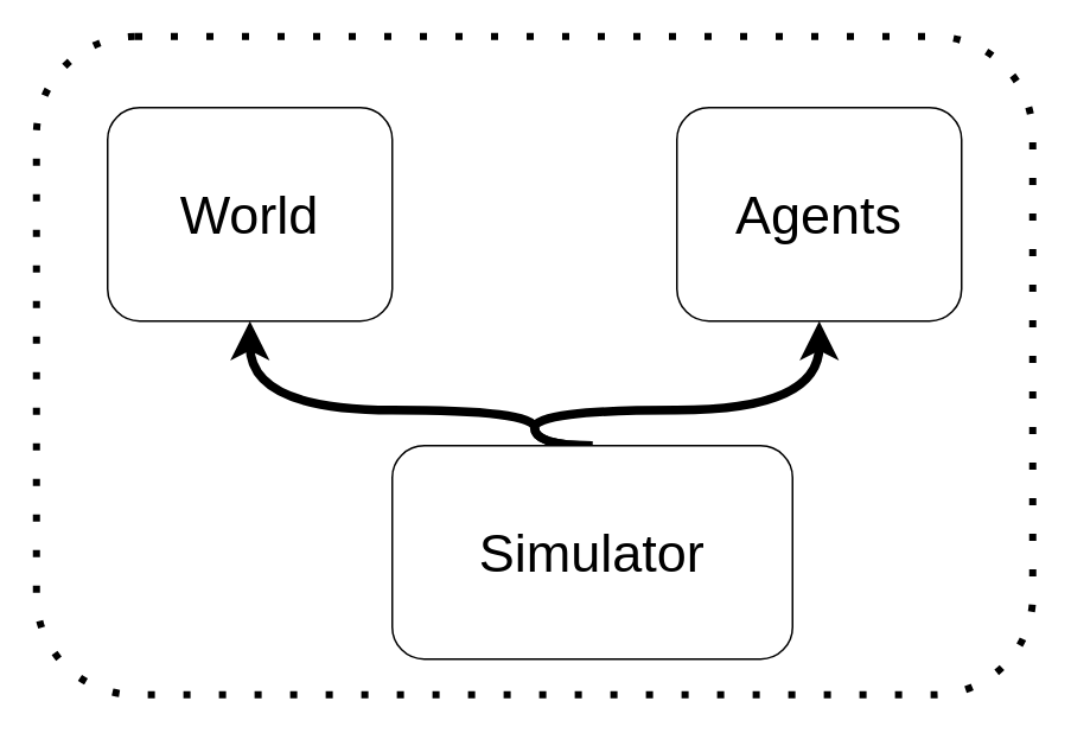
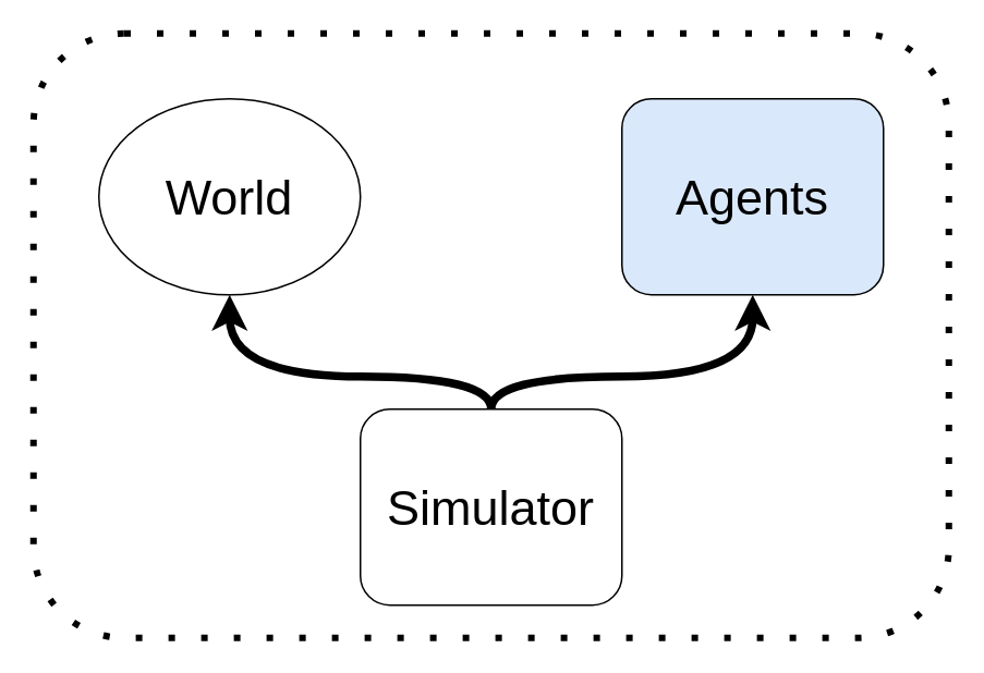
- <mxCell id="2" value="&lt;font style=&quot;font-size: 30px;&quot;&gt;World&lt;/font&gt;" style="rounded=1;whiteSpace=wrap;html=1;" vertex="1" parent="1"><mxGeometry x="60" y="60" width="160" height="120" as="geometry" /></mxCell>
+ <mxCell id="2" value="&lt;font style=&quot;font-size: 30px;&quot;&gt;World&lt;/font&gt;" style="ellipse;whiteSpace=wrap;html=1;" vertex="1" parent="1"><mxGeometry x="60" y="60" width="160" height="120" as="geometry" /></mxCell>
- <mxCell id="3" value="&lt;font style=&quot;font-size: 30px;&quot;&gt;Agents&lt;/font&gt;" style="rounded=1;whiteSpace=wrap;html=1;" vertex="1" parent="1"><mxGeometry x="380" y="60" width="160" height="120" as="geometry" /></mxCell>
+ <mxCell id="3" value="&lt;font style=&quot;font-size: 30px;&quot;&gt;Agents&lt;/font&gt;" style="rounded=1;whiteSpace=wrap;html=1;fillColor=#dae8fc;" vertex="1" parent="1"><mxGeometry x="380" y="60" width="160" height="120" as="geometry" /></mxCell>
- <mxCell id="6" value="&lt;span style=&quot;font-size: 30px;&quot;&gt;Simulator&lt;/span&gt;" style="rounded=1;whiteSpace=wrap;html=1;" vertex="1" parent="1"><mxGeometry x="220" y="250" width="225" height="120" as="geometry" /></mxCell>
+ <mxCell id="6" value="&lt;span style=&quot;font-size: 30px;&quot;&gt;Simulator&lt;/span&gt;" style="rounded=1;whiteSpace=wrap;html=1;" vertex="1" parent="1"><mxGeometry x="220" y="250" width="160" height="120" as="geometry" /></mxCell>
